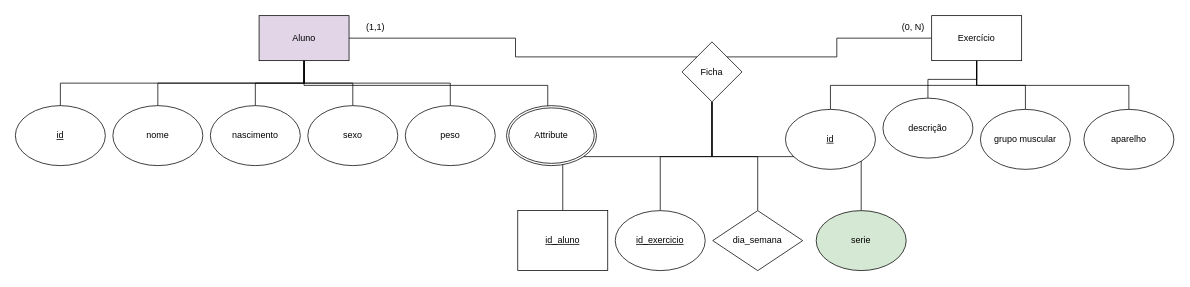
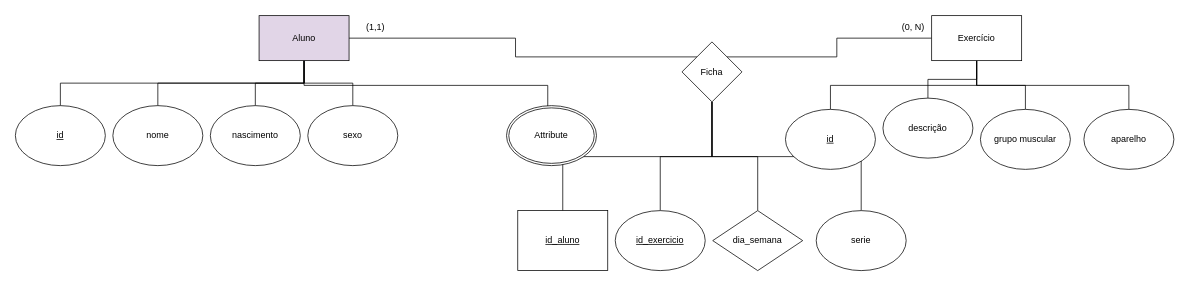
- <mxCell id="6" style="edgeStyle=elbowEdgeStyle;rounded=0;orthogonalLoop=1;jettySize=auto;elbow=vertical;html=1;endArrow=none;endFill=0;" edge="1" parent="1" source="9" target="27"><mxGeometry relative="1" as="geometry" /></mxCell>
- <mxCell id="27" value="peso" style="ellipse;whiteSpace=wrap;html=1;" vertex="1" parent="1"><mxGeometry x="540" y="140" width="120" height="80" as="geometry" /></mxCell>
- <mxCell id="33" value="serie" style="ellipse;whiteSpace=wrap;html=1;fillColor=#d5e8d4;" vertex="1" parent="1"><mxGeometry x="1088" y="280" width="120" height="80" as="geometry" /></mxCell>
+ <mxCell id="33" value="serie" style="ellipse;whiteSpace=wrap;html=1;" vertex="1" parent="1"><mxGeometry x="1088" y="280" width="120" height="80" as="geometry" /></mxCell>
